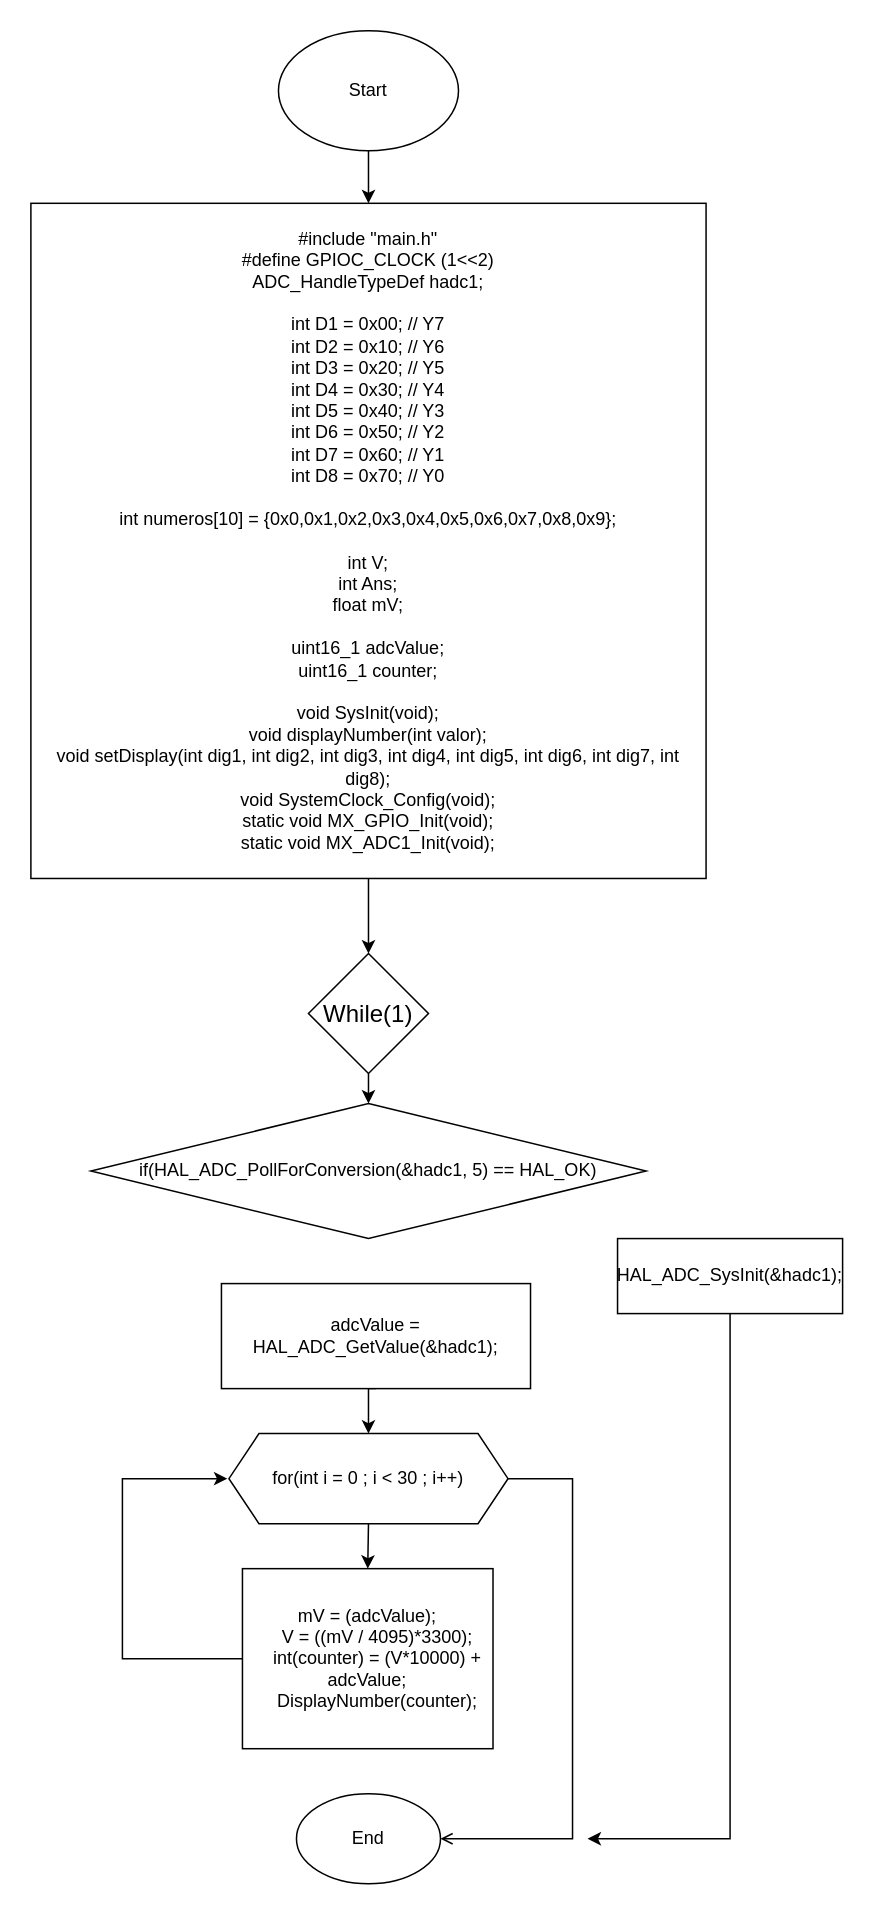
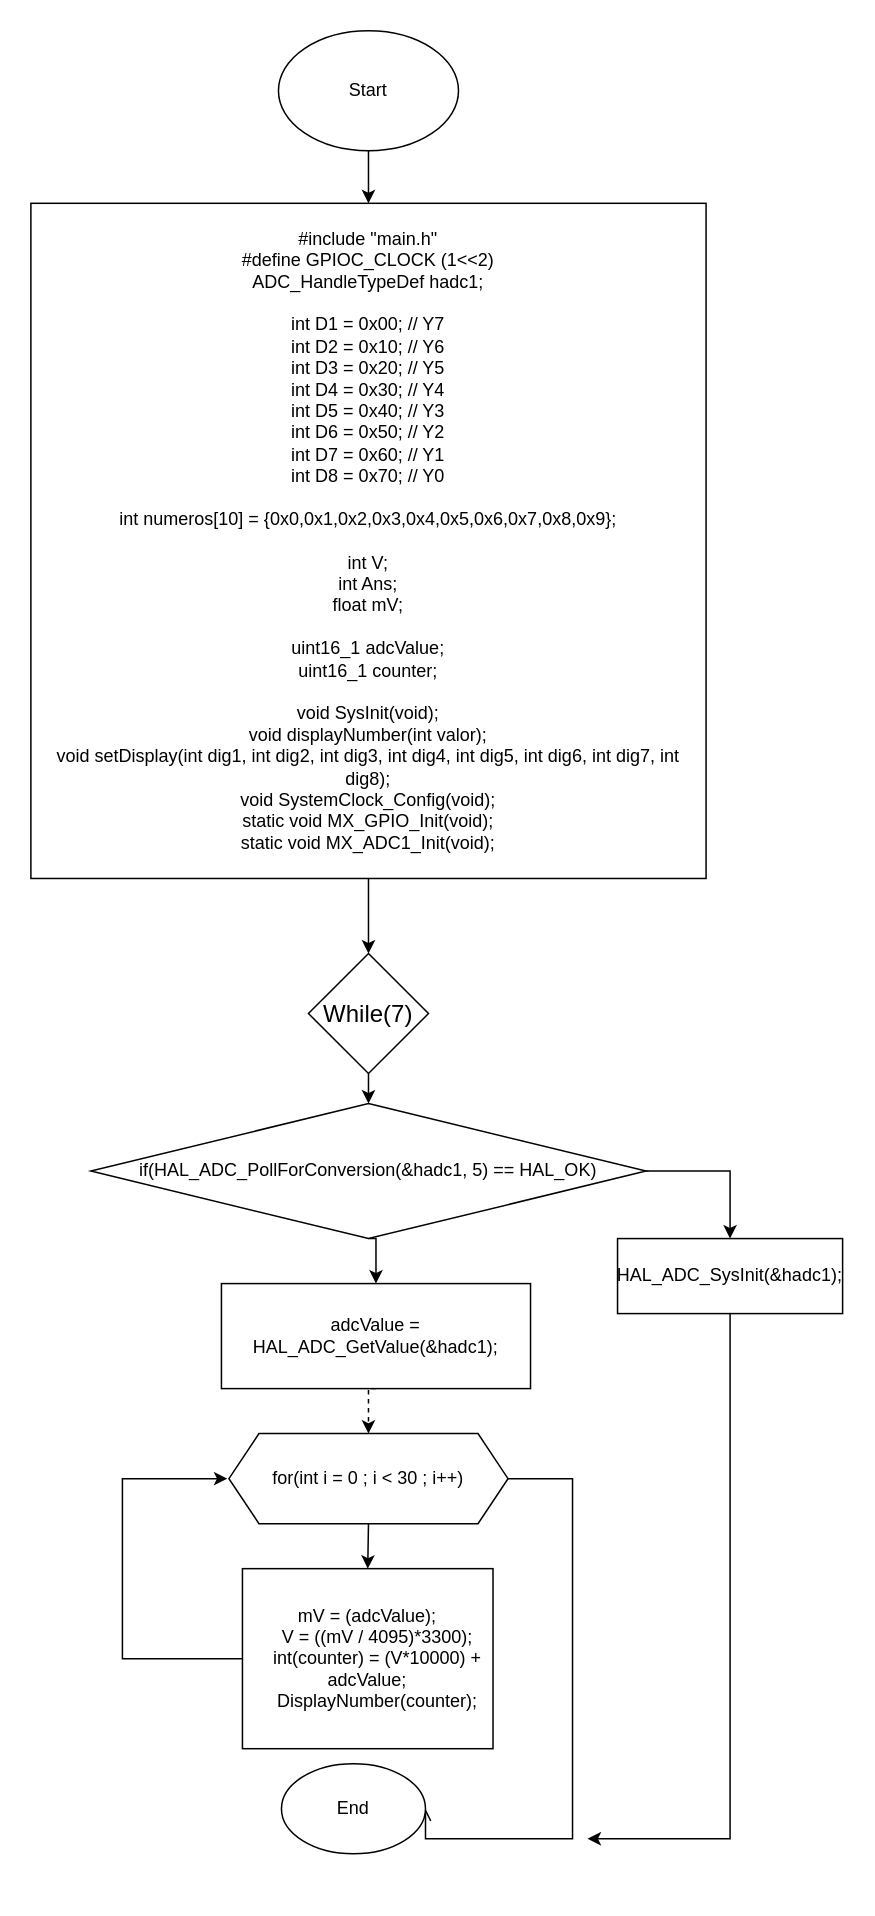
- <mxCell id="7" value="&lt;font size=&quot;3&quot;&gt;While(1)&lt;/font&gt;" style="rhombus;whiteSpace=wrap;html=1;fontSize=6;" vertex="1" parent="1"><mxGeometry x="205" y="635" width="80" height="80" as="geometry" /></mxCell>
+ <mxCell id="7" value="&lt;font size=&quot;3&quot;&gt;While(7)&lt;/font&gt;" style="rhombus;whiteSpace=wrap;html=1;fontSize=6;" vertex="1" parent="1"><mxGeometry x="205" y="635" width="80" height="80" as="geometry" /></mxCell>
+ <mxCell id="8" style="edgeStyle=orthogonalEdgeStyle;rounded=0;orthogonalLoop=1;jettySize=auto;html=1;exitX=1;exitY=0.5;exitDx=0;exitDy=0;entryX=0.5;entryY=0;entryDx=0;entryDy=0;fontSize=12;" edge="1" parent="1" source="10" target="20"><mxGeometry relative="1" as="geometry" /></mxCell>
+ <mxCell id="9" style="edgeStyle=orthogonalEdgeStyle;rounded=0;orthogonalLoop=1;jettySize=auto;html=1;exitX=0.5;exitY=1;exitDx=0;exitDy=0;entryX=0.5;entryY=0;entryDx=0;entryDy=0;fontSize=12;" edge="1" parent="1" source="10" target="15"><mxGeometry relative="1" as="geometry" /></mxCell>
- <mxCell id="14" style="edgeStyle=orthogonalEdgeStyle;rounded=0;orthogonalLoop=1;jettySize=auto;html=1;exitX=0.5;exitY=1;exitDx=0;exitDy=0;entryX=0.5;entryY=0;entryDx=0;entryDy=0;fontSize=12;" edge="1" parent="1" source="15" target="13"><mxGeometry relative="1" as="geometry" /></mxCell>
+ <mxCell id="14" style="edgeStyle=orthogonalEdgeStyle;rounded=0;orthogonalLoop=1;jettySize=auto;html=1;exitX=0.5;exitY=1;exitDx=0;exitDy=0;entryX=0.5;entryY=0;entryDx=0;entryDy=0;fontSize=12;dashed=1;" edge="1" parent="1" source="15" target="13"><mxGeometry relative="1" as="geometry" /></mxCell>
- <mxCell id="18" value="End" style="ellipse;whiteSpace=wrap;html=1;fontSize=12;" vertex="1" parent="1"><mxGeometry x="197" y="1195" width="96" height="60" as="geometry" /></mxCell>
+ <mxCell id="18" value="End" style="ellipse;whiteSpace=wrap;html=1;fontSize=12;" vertex="1" parent="1"><mxGeometry x="187" y="1175" width="96" height="60" as="geometry" /></mxCell>
